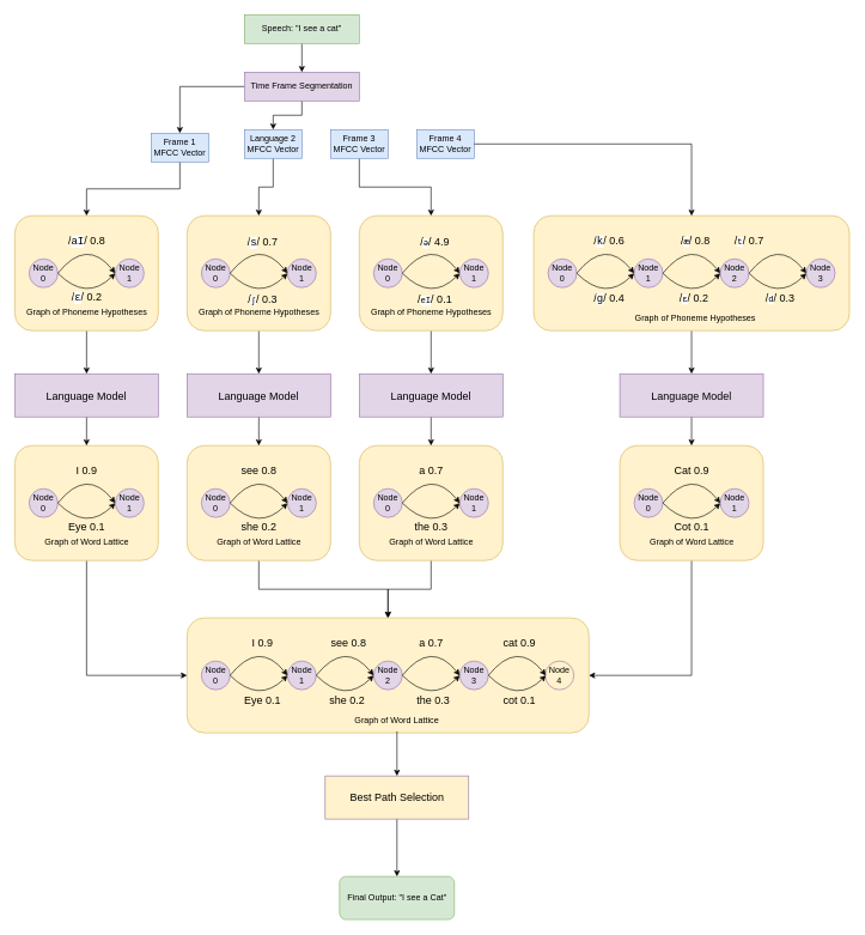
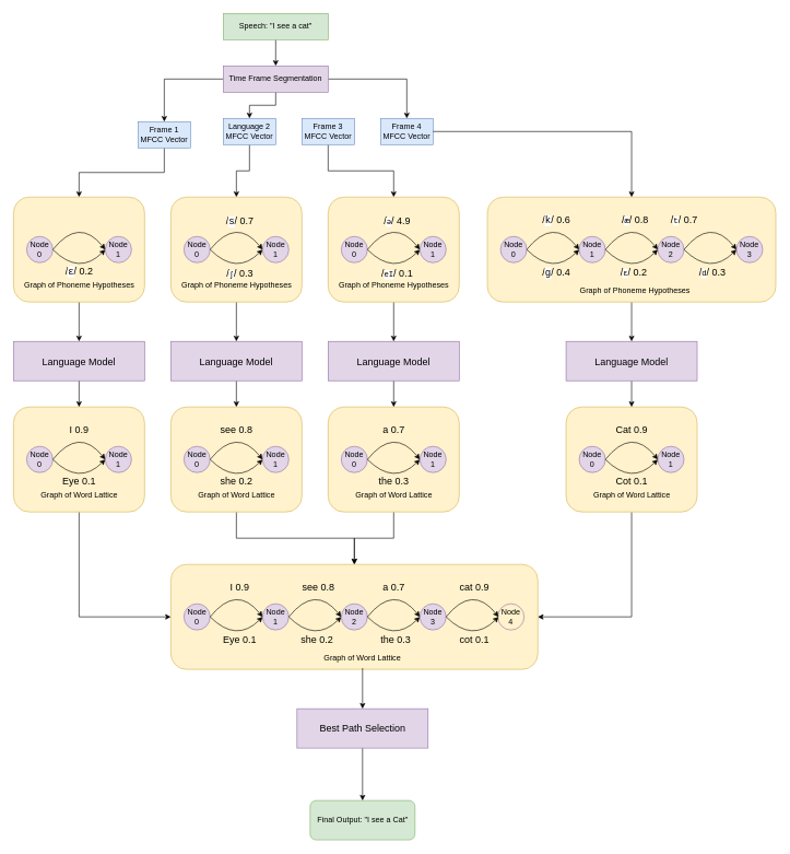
+ <mxCell id="6" style="edgeStyle=orthogonalEdgeStyle;rounded=0;orthogonalLoop=1;jettySize=auto;html=1;entryX=0.5;entryY=0;entryDx=0;entryDy=0;" edge="1" parent="1" source="7" target="14"><mxGeometry relative="1" as="geometry" /></mxCell>
- <mxCell id="22" value="&lt;font style=&quot;font-size: 15px;&quot;&gt;/&lt;font face=&quot;Menlo, Monaco, Courier New, monospace&quot;&gt;&lt;span style=&quot;white-space-collapse: preserve; background-color: rgb(255, 255, 254);&quot;&gt;aI&lt;/span&gt;&lt;/font&gt;&lt;span style=&quot;background-color: transparent; color: light-dark(rgb(0, 0, 0), rgb(255, 255, 255));&quot;&gt;/ 0.8&lt;/span&gt;&lt;/font&gt;" style="text;html=1;align=center;verticalAlign=middle;resizable=0;points=[];autosize=1;strokeColor=none;fillColor=none;" vertex="1" parent="1"><mxGeometry x="85" y="320" width="70" height="30" as="geometry" /></mxCell>
- <mxCell id="131" value="&lt;font style=&quot;font-size: 15px;&quot;&gt;Best Path Selection&lt;/font&gt;" style="rounded=0;whiteSpace=wrap;html=1;fillColor=#fff2cc;strokeColor=#9673a6;" vertex="1" parent="1"><mxGeometry x="452.5" y="1080" width="200" height="60" as="geometry" /></mxCell>
+ <mxCell id="131" value="&lt;font style=&quot;font-size: 15px;&quot;&gt;Best Path Selection&lt;/font&gt;" style="rounded=0;whiteSpace=wrap;html=1;fillColor=#e1d5e7;strokeColor=#9673a6;" vertex="1" parent="1"><mxGeometry x="452.5" y="1080" width="200" height="60" as="geometry" /></mxCell>
